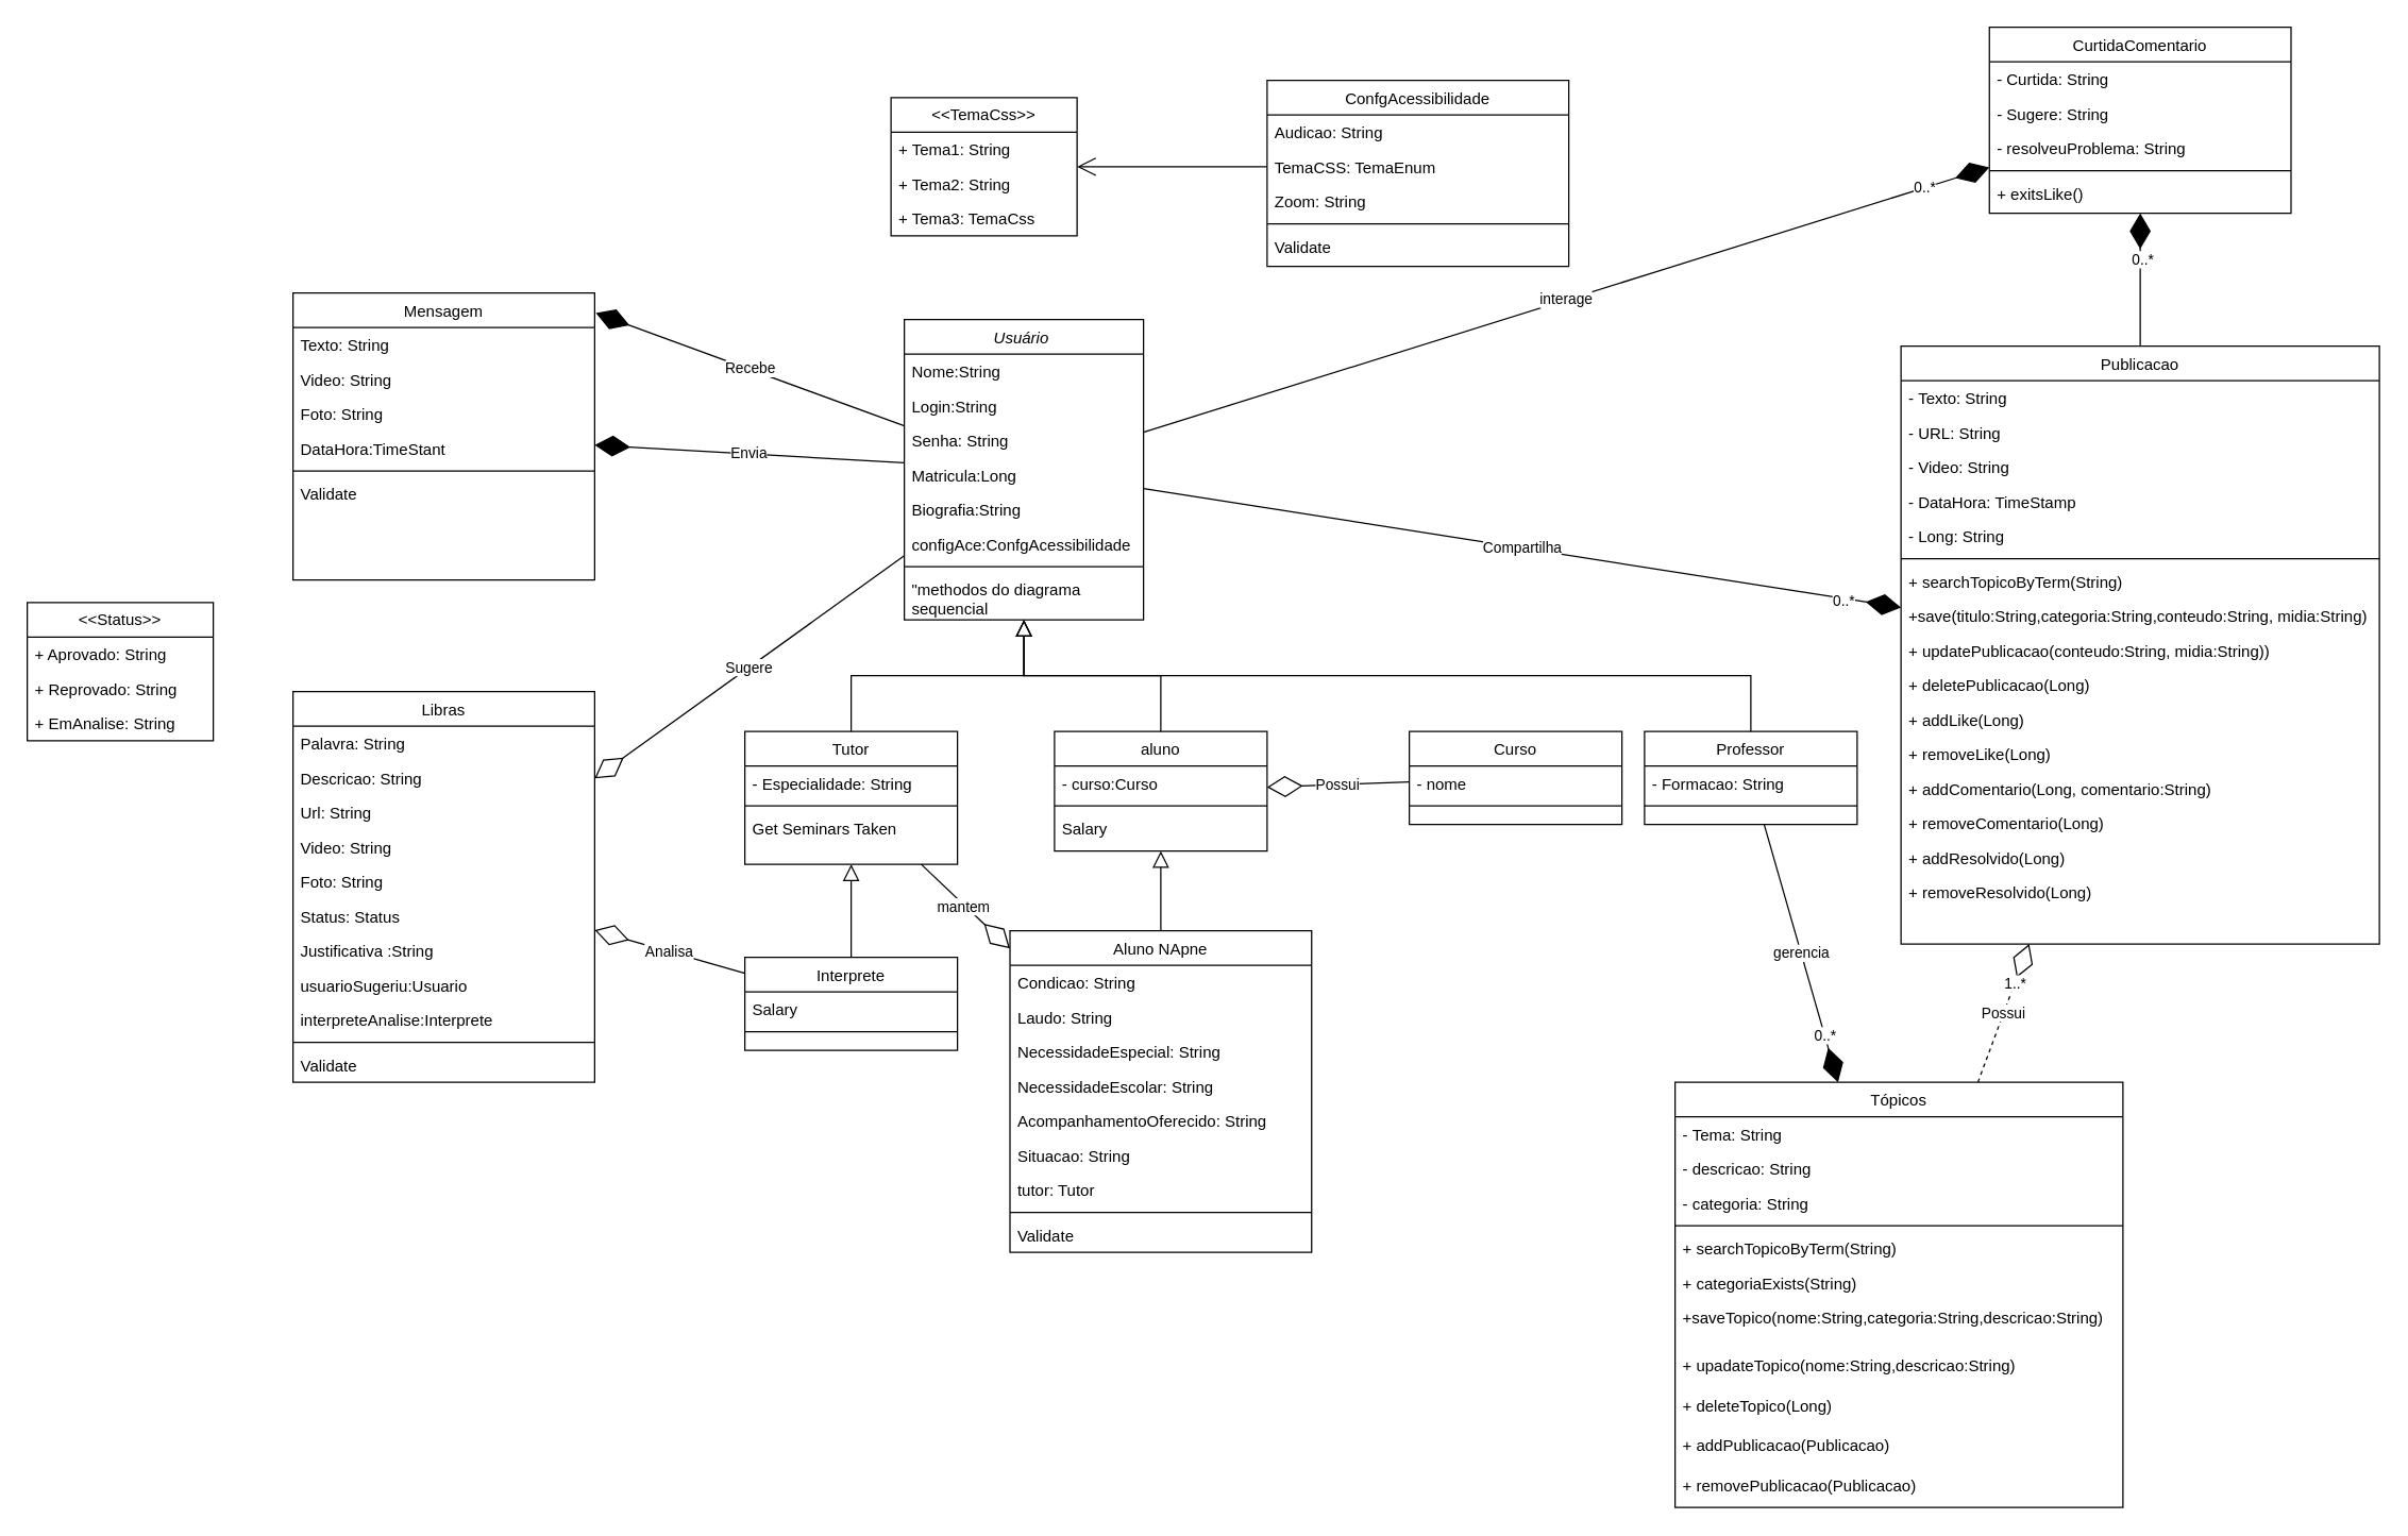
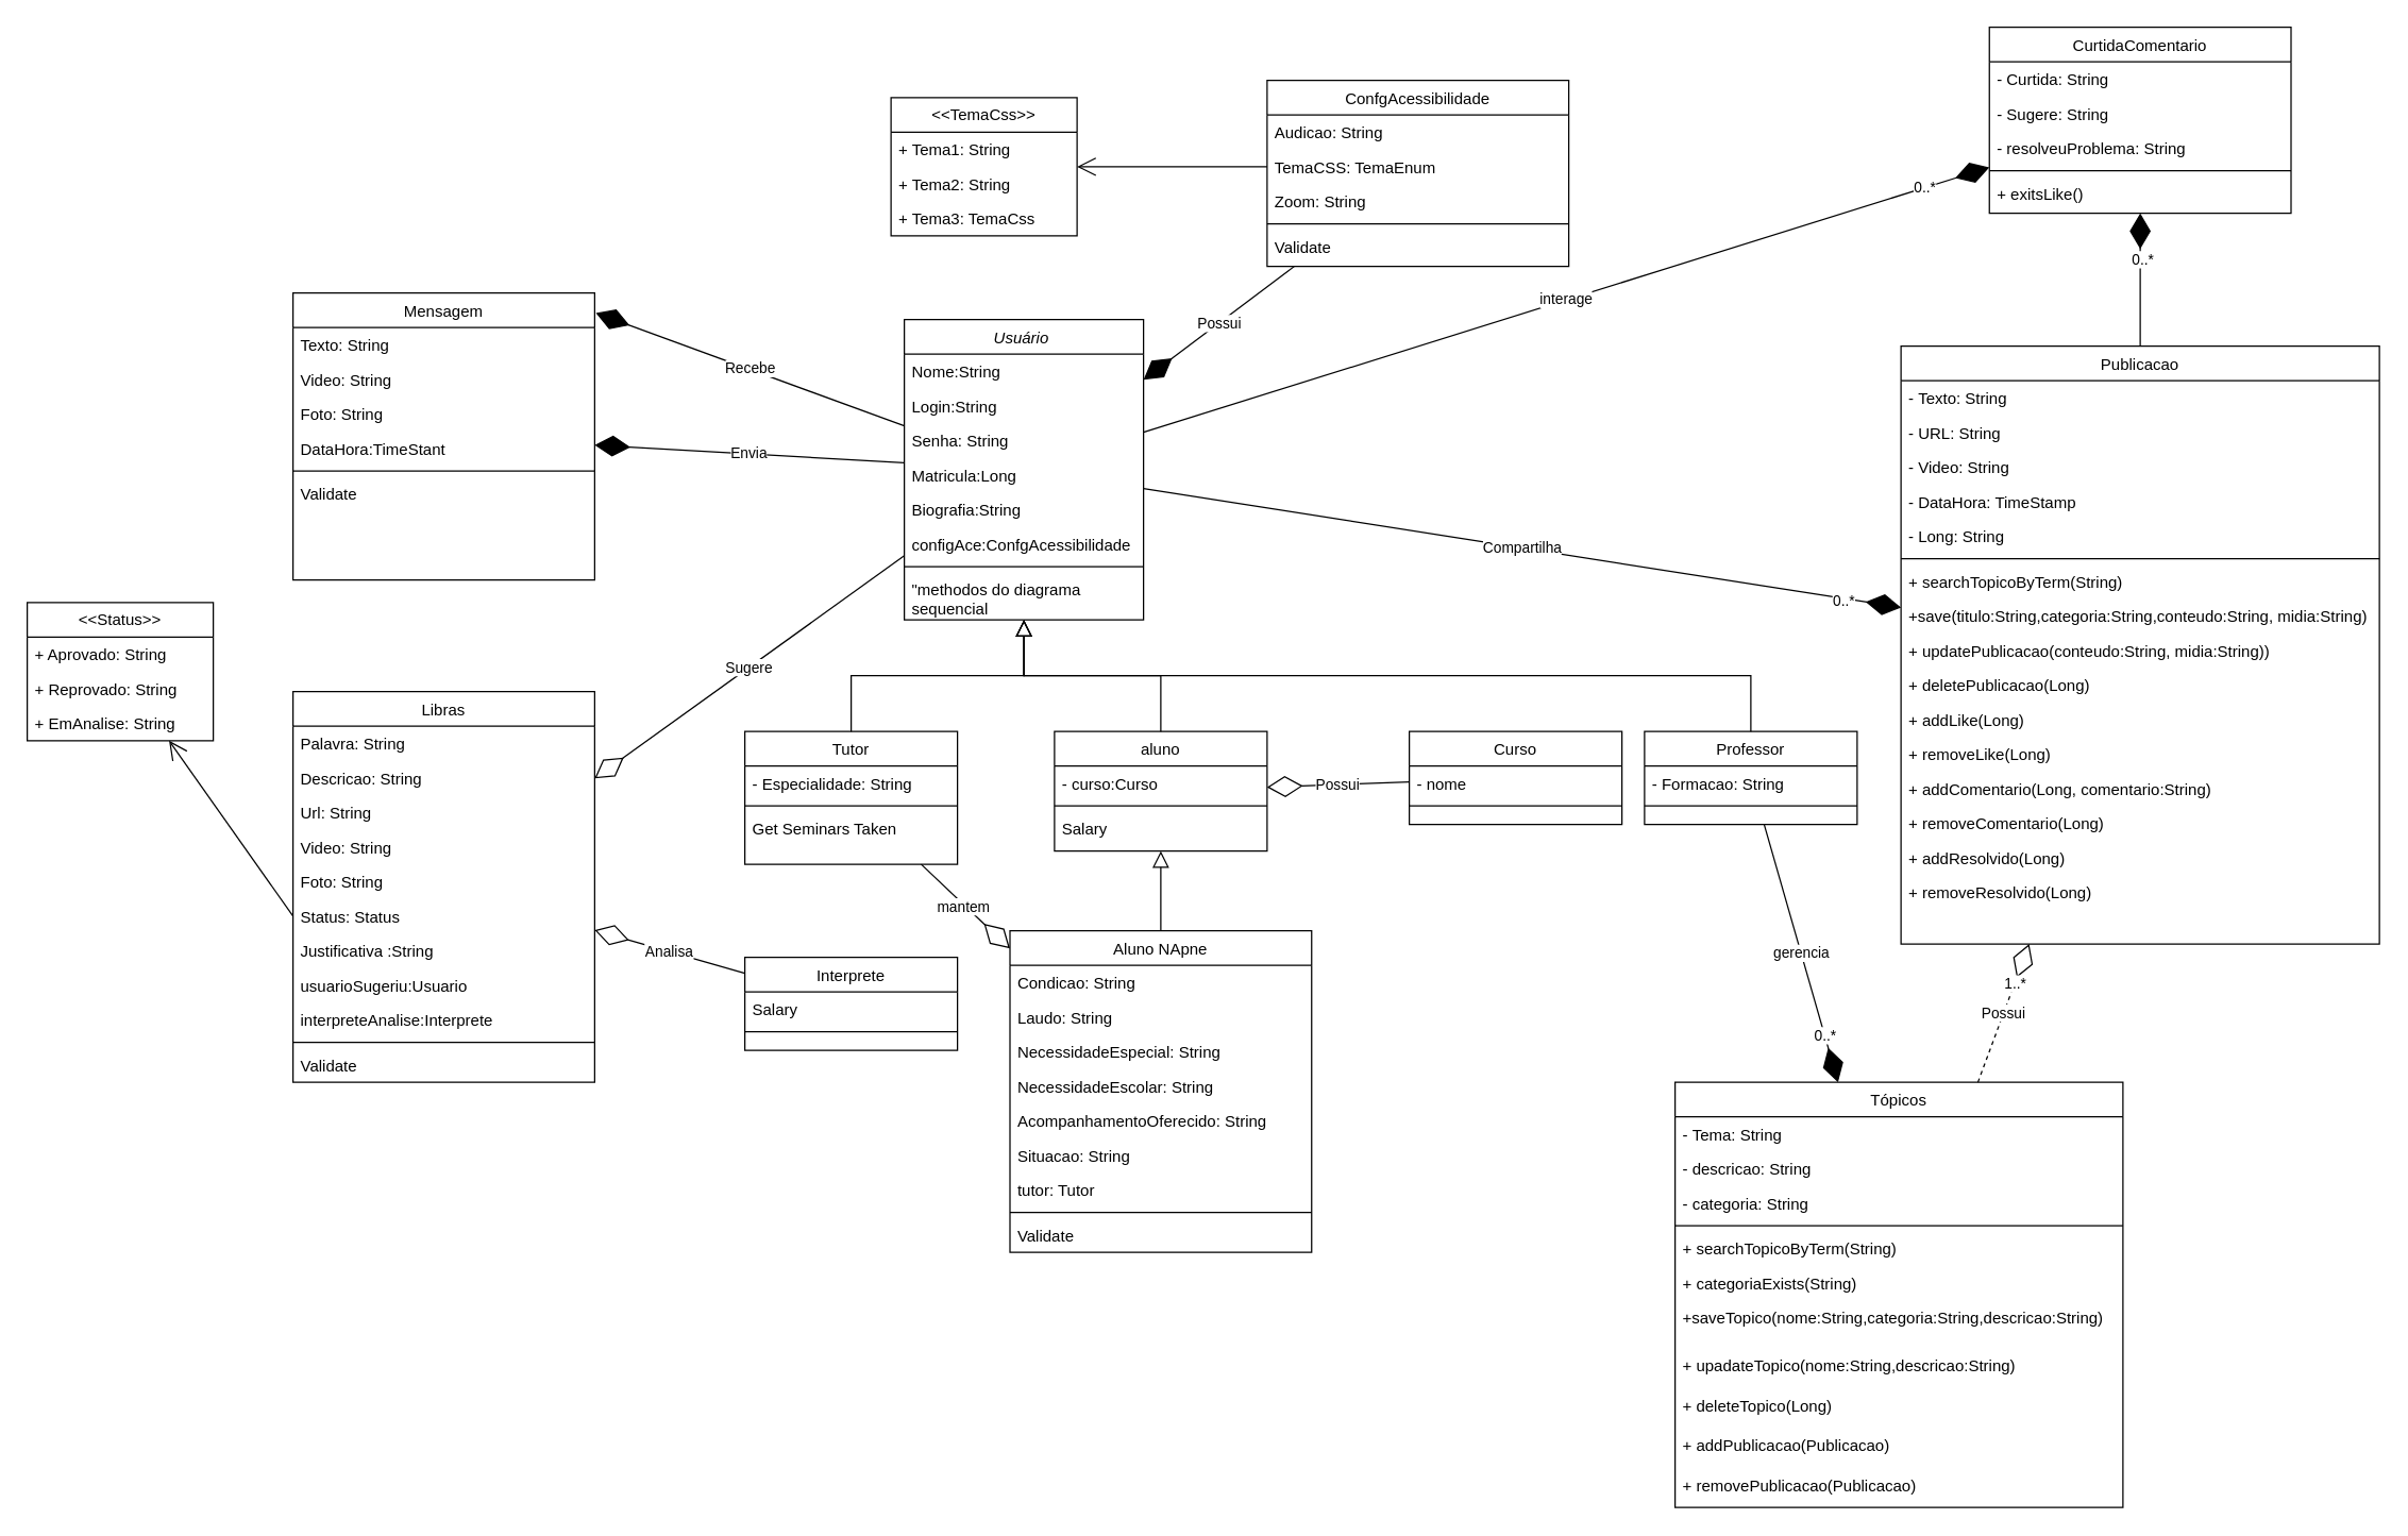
+ <mxCell id="116" value="Possui" style="endArrow=diamondThin;endFill=1;endSize=24;html=1;rounded=0;" parent="1" source="62" target="2" edge="1"><mxGeometry width="160" relative="1" as="geometry"><mxPoint x="980" y="120" as="sourcePoint" /><mxPoint x="1140" y="120" as="targetPoint" /></mxGeometry></mxCell>
+ <mxCell id="118" value="" style="endArrow=open;endFill=1;endSize=12;html=1;rounded=0;exitX=0;exitY=0.5;exitDx=0;exitDy=0;" parent="1" source="49" target="101" edge="1"><mxGeometry width="160" relative="1" as="geometry"><mxPoint x="167" y="196" as="sourcePoint" /><mxPoint x="677" y="376" as="targetPoint" /></mxGeometry></mxCell>
- <mxCell id="28" value="" style="endArrow=block;endSize=10;endFill=0;shadow=0;strokeWidth=1;rounded=0;curved=0;edgeStyle=elbowEdgeStyle;elbow=vertical;" parent="1" source="29" target="11" edge="1"><mxGeometry width="160" relative="1" as="geometry"><mxPoint x="640" y="760" as="sourcePoint" /><mxPoint x="753" y="470" as="targetPoint" /></mxGeometry></mxCell>
